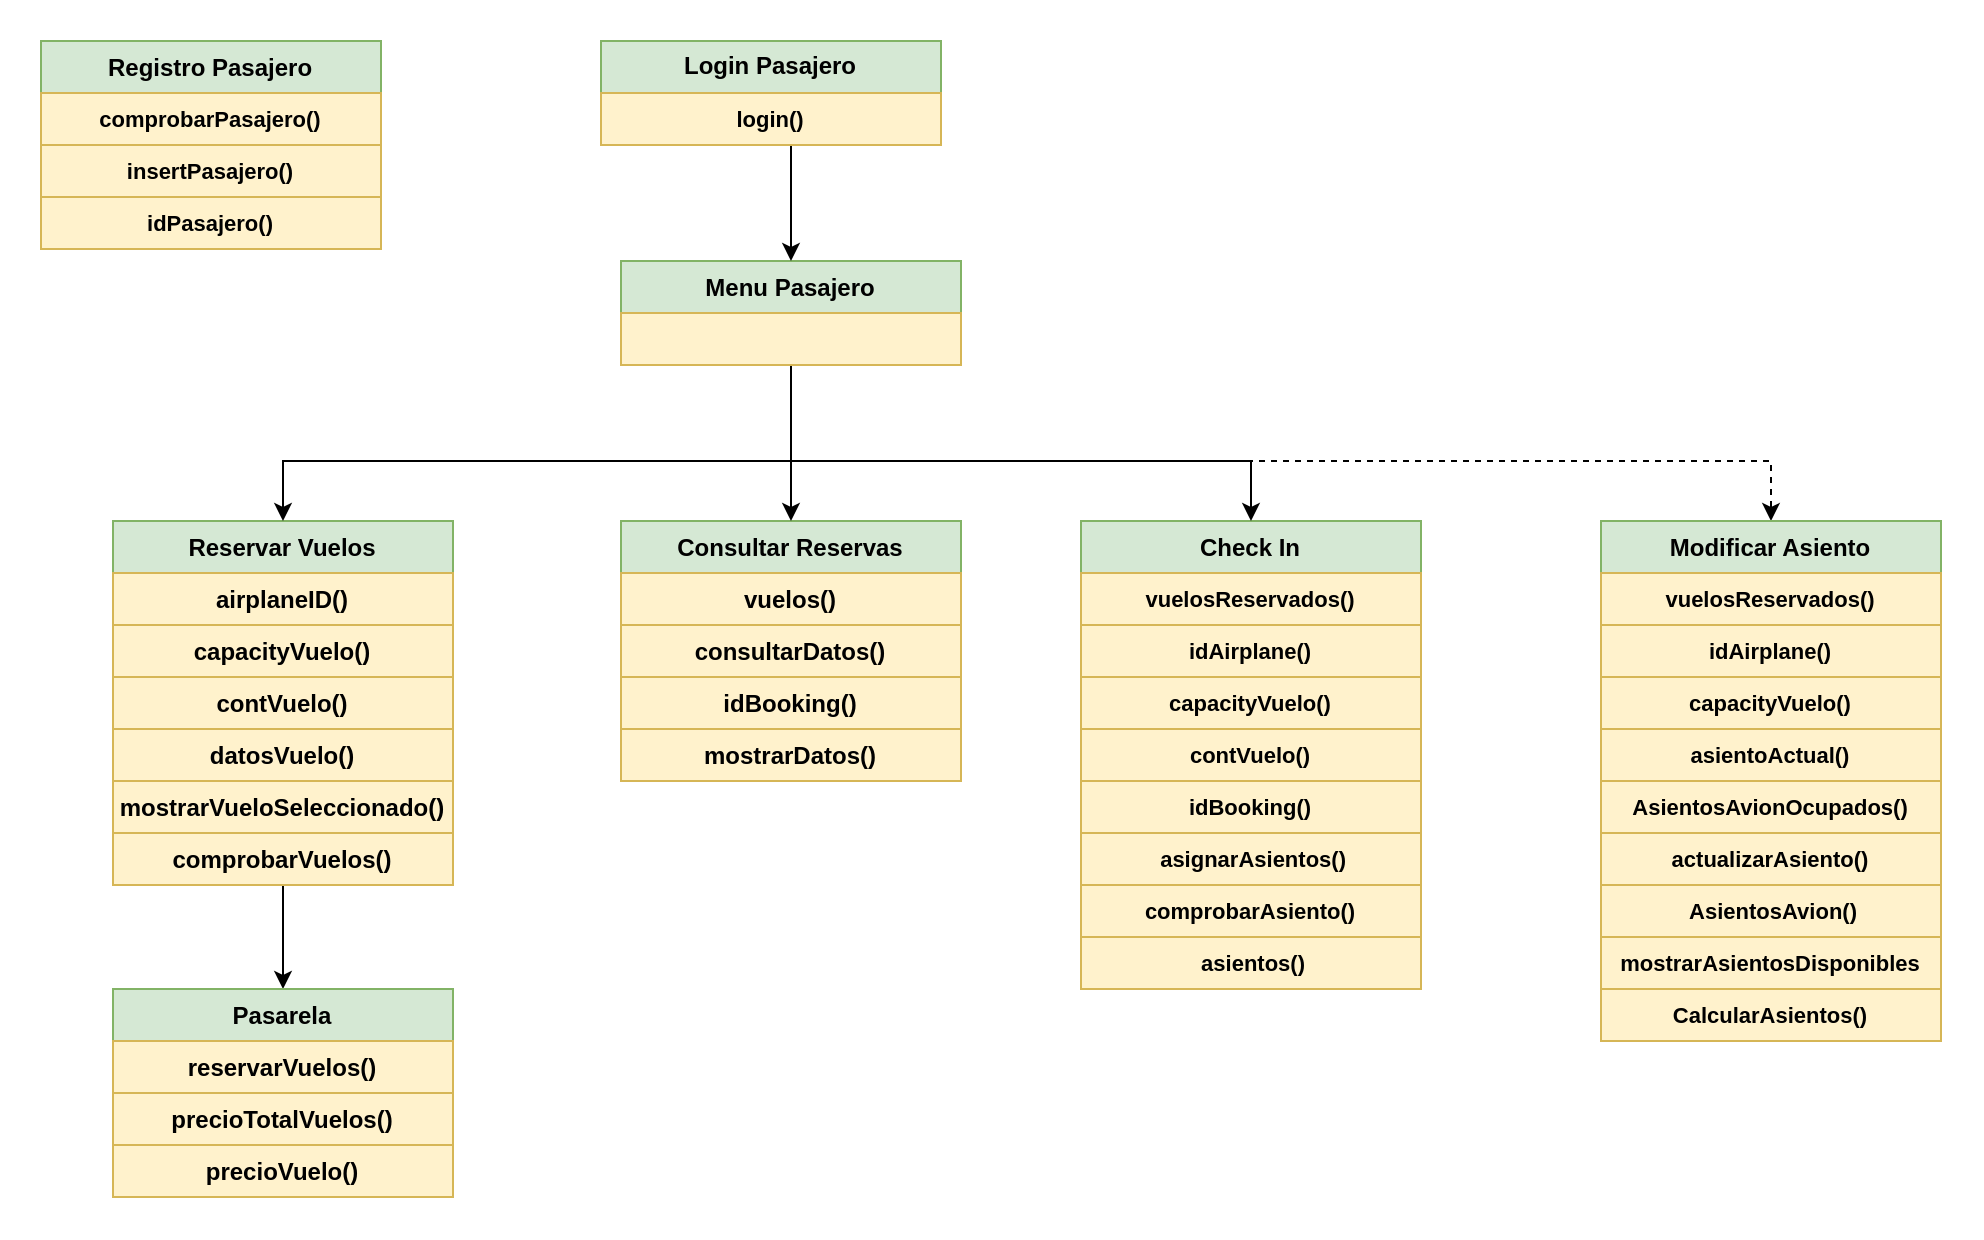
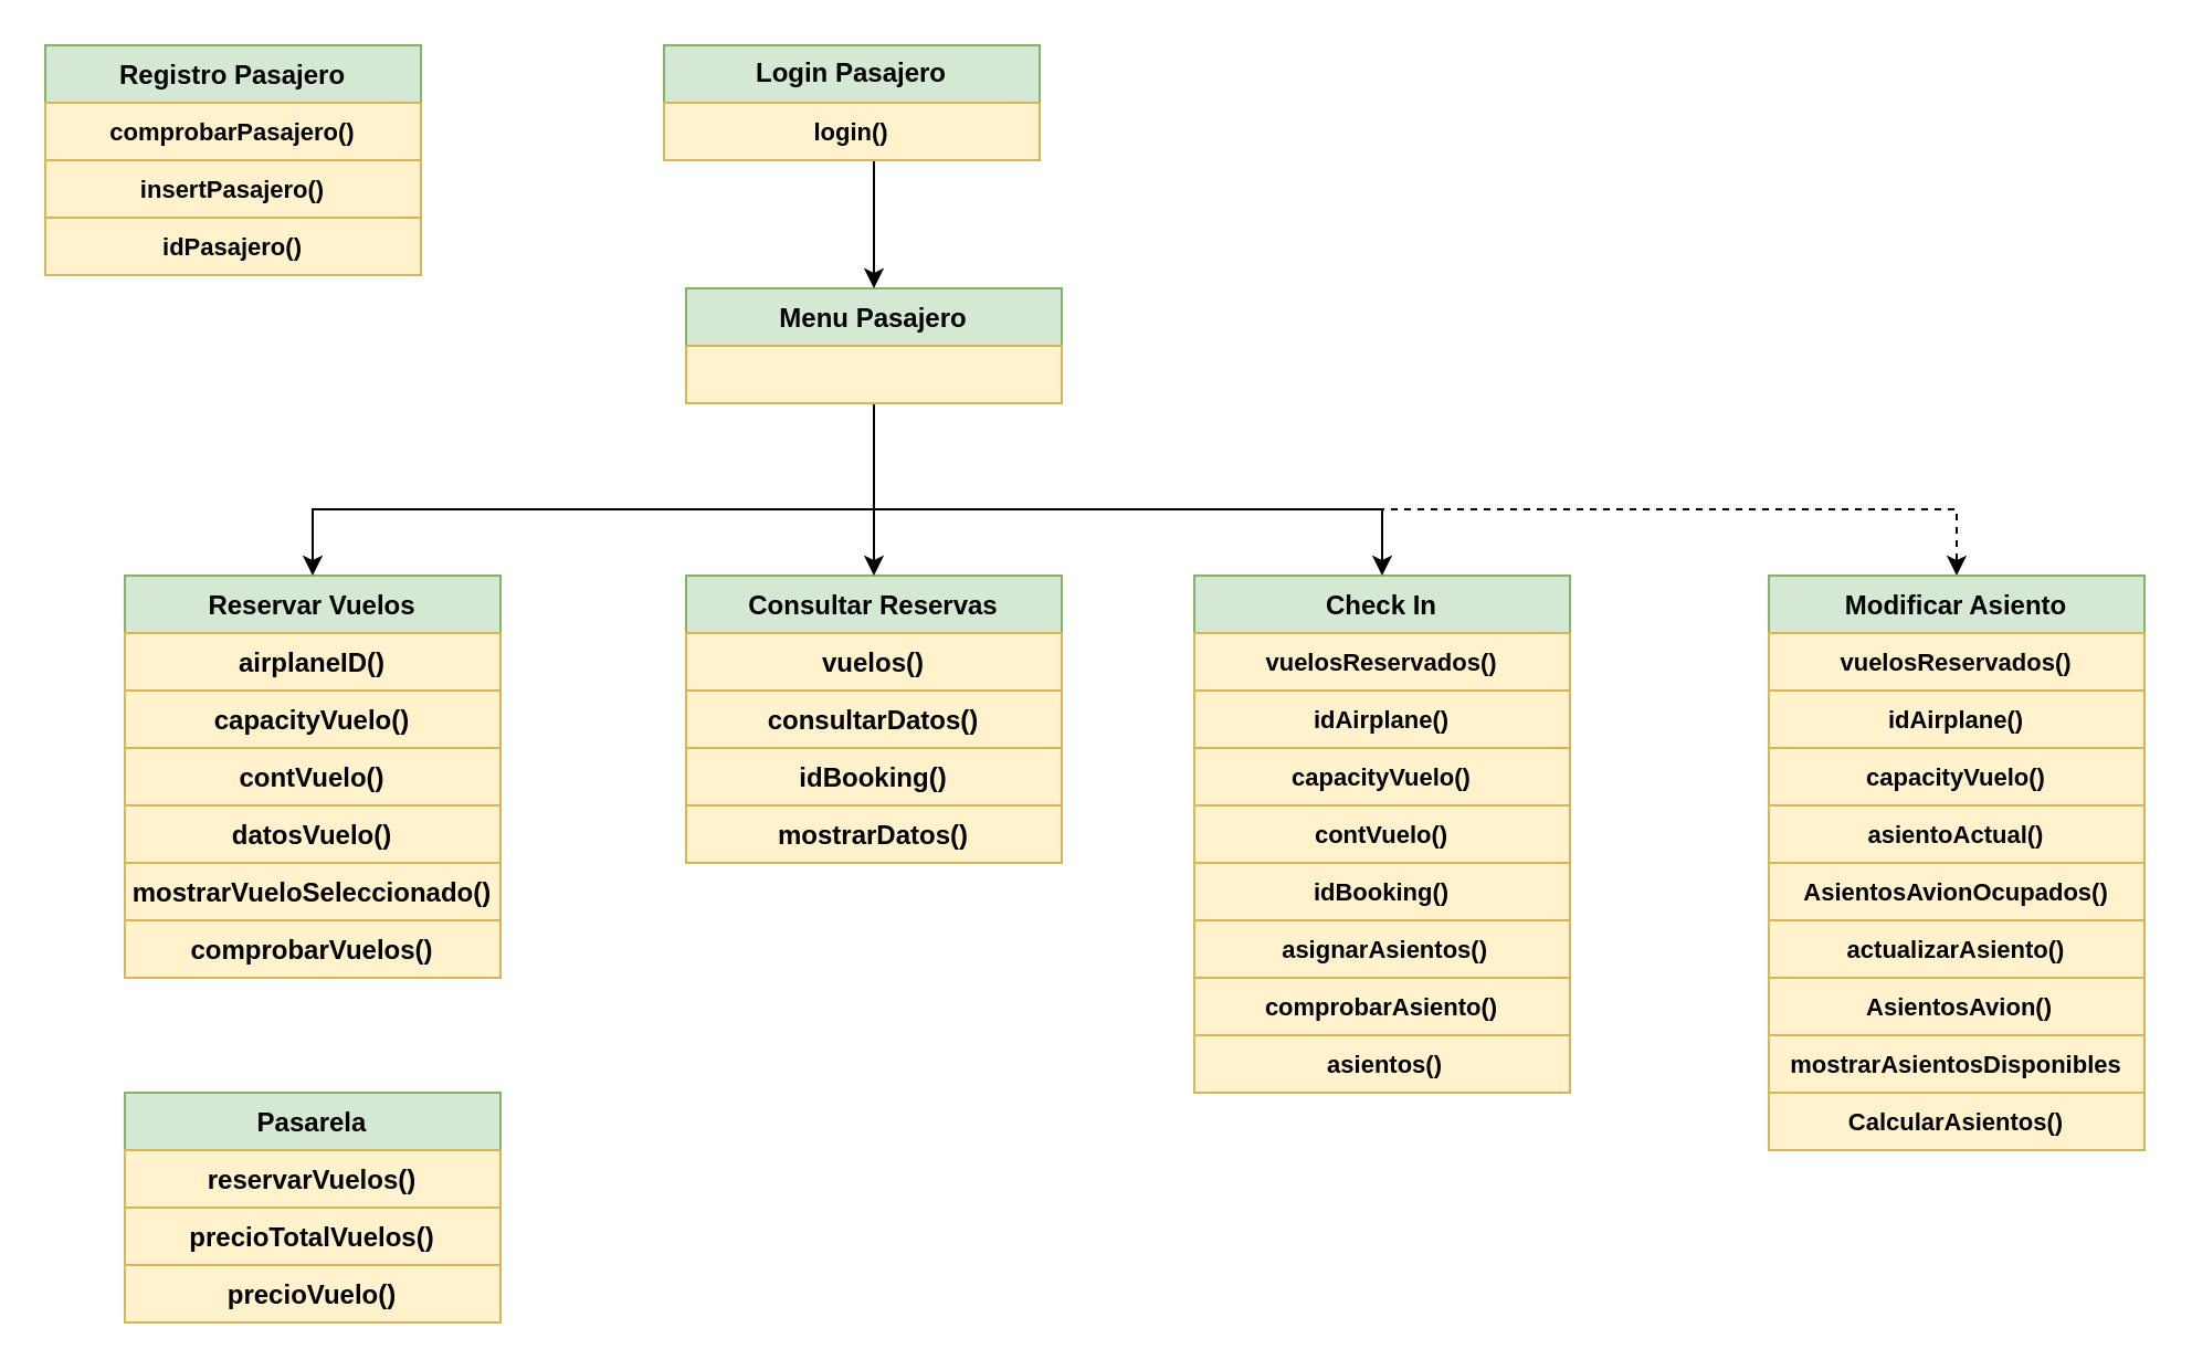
- <mxCell id="2" style="edgeStyle=orthogonalEdgeStyle;rounded=0;orthogonalLoop=1;jettySize=auto;html=1;" parent="1" source="3" target="47" edge="1"><mxGeometry relative="1" as="geometry" /></mxCell>
